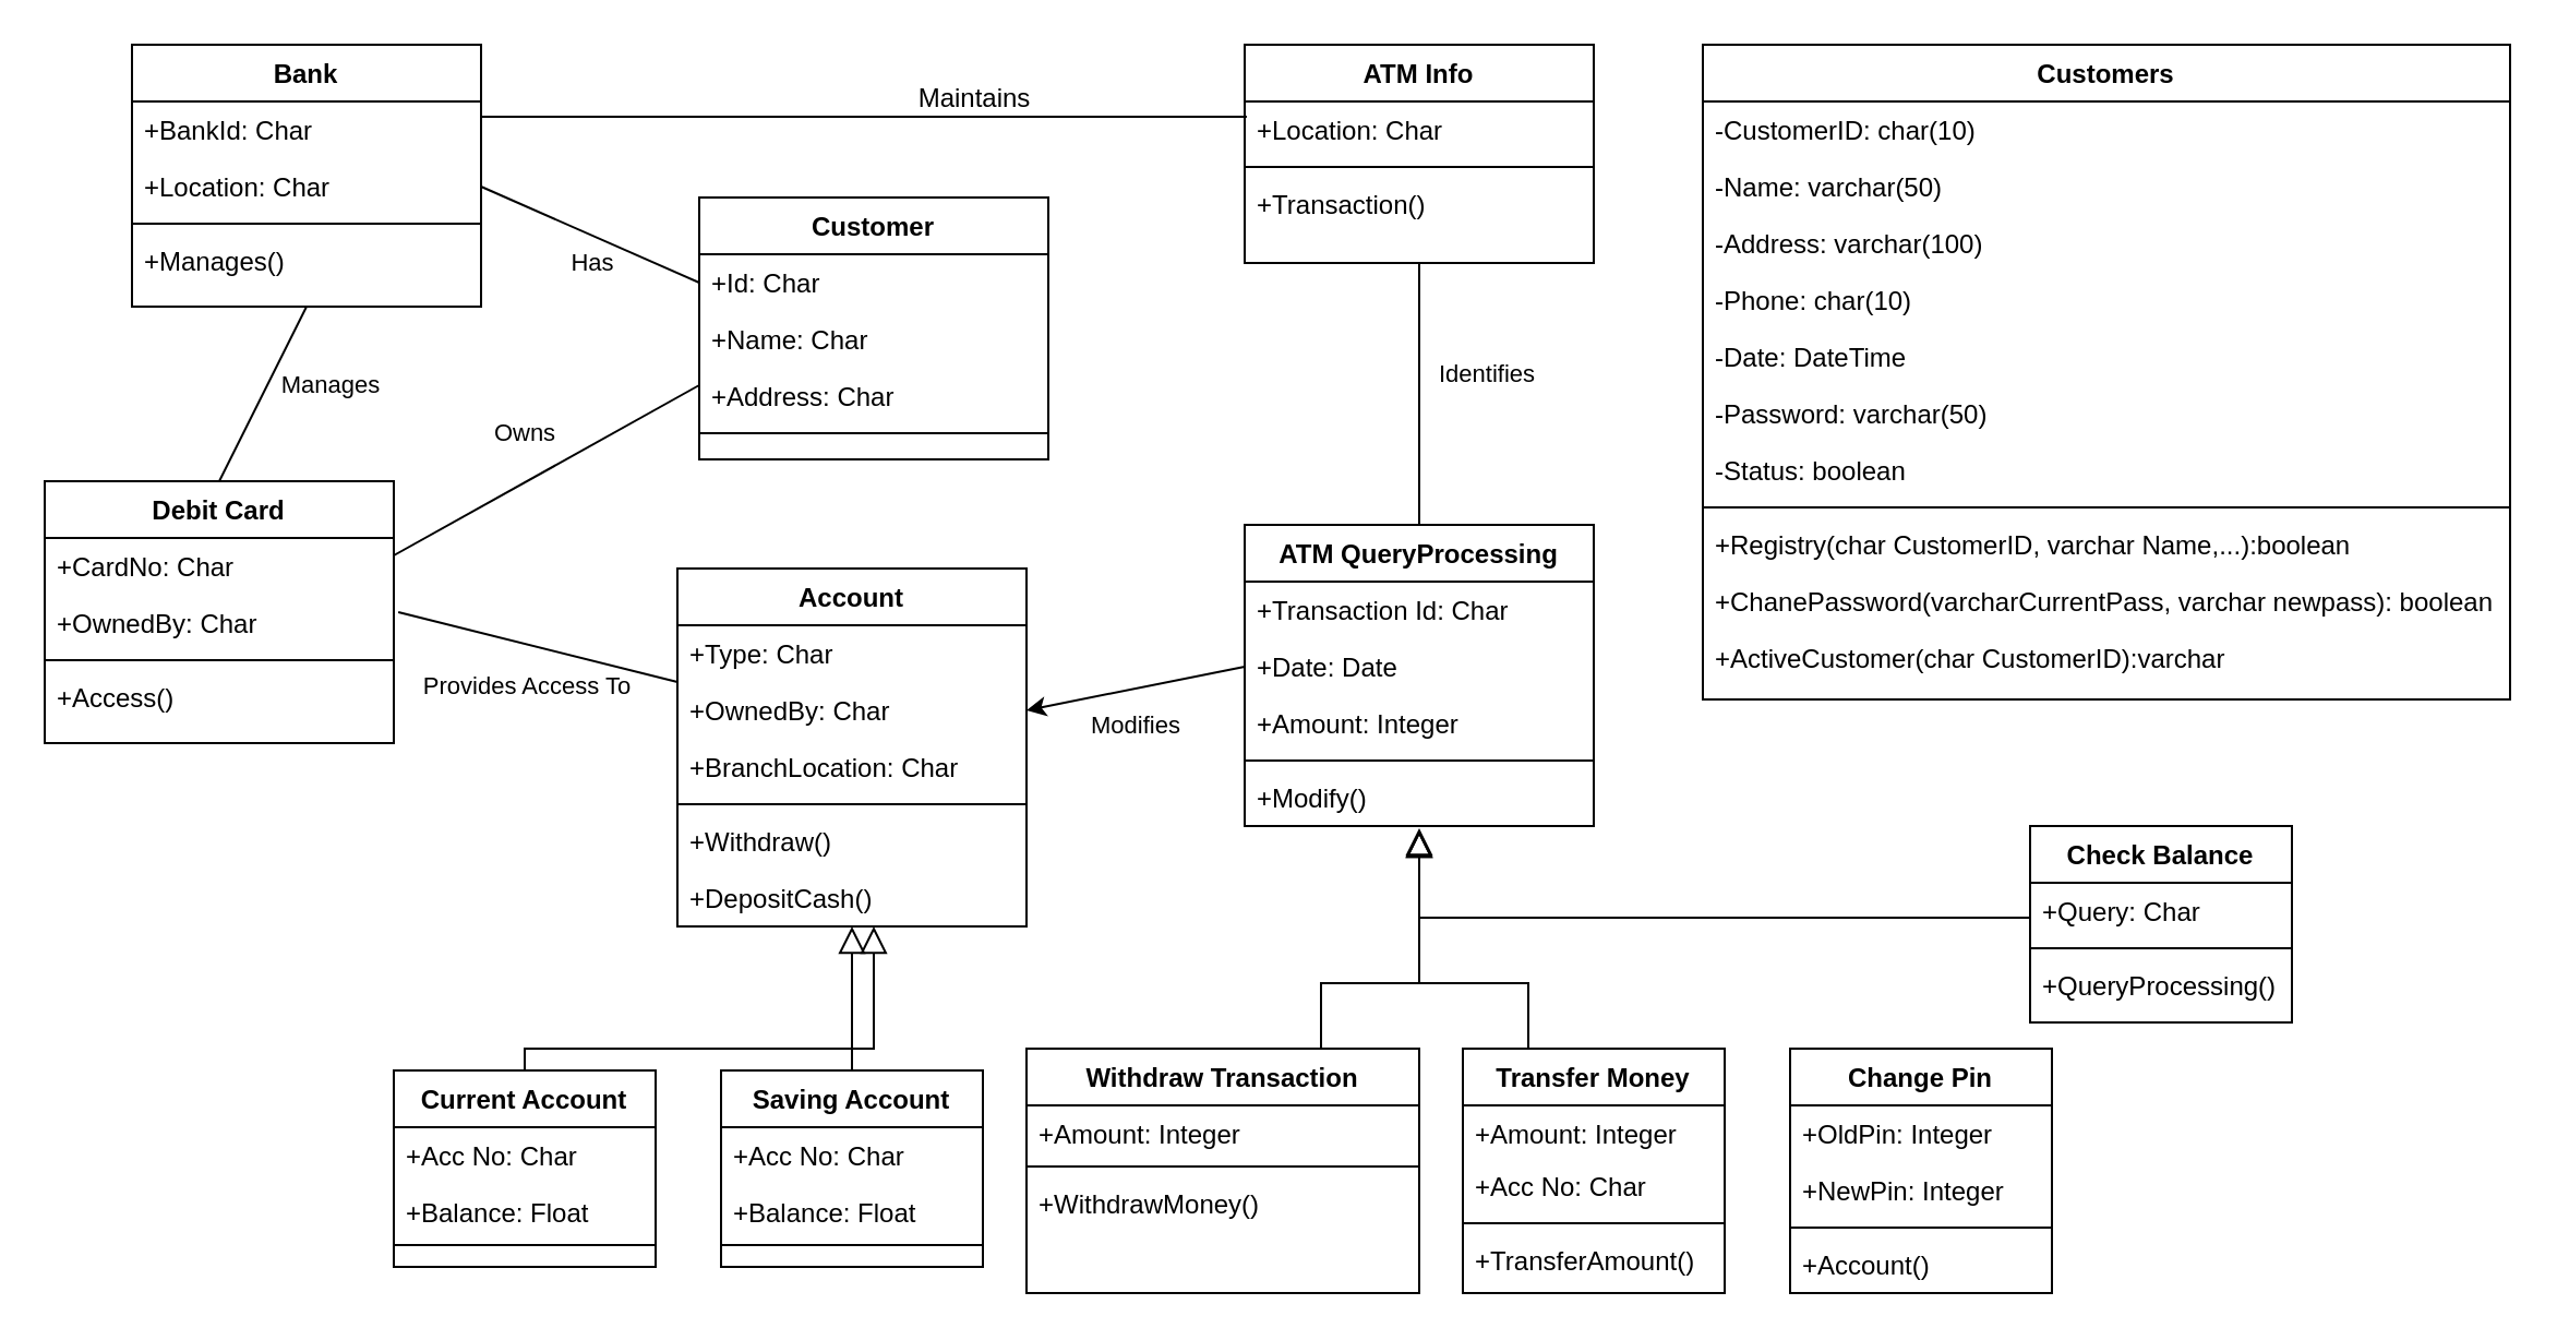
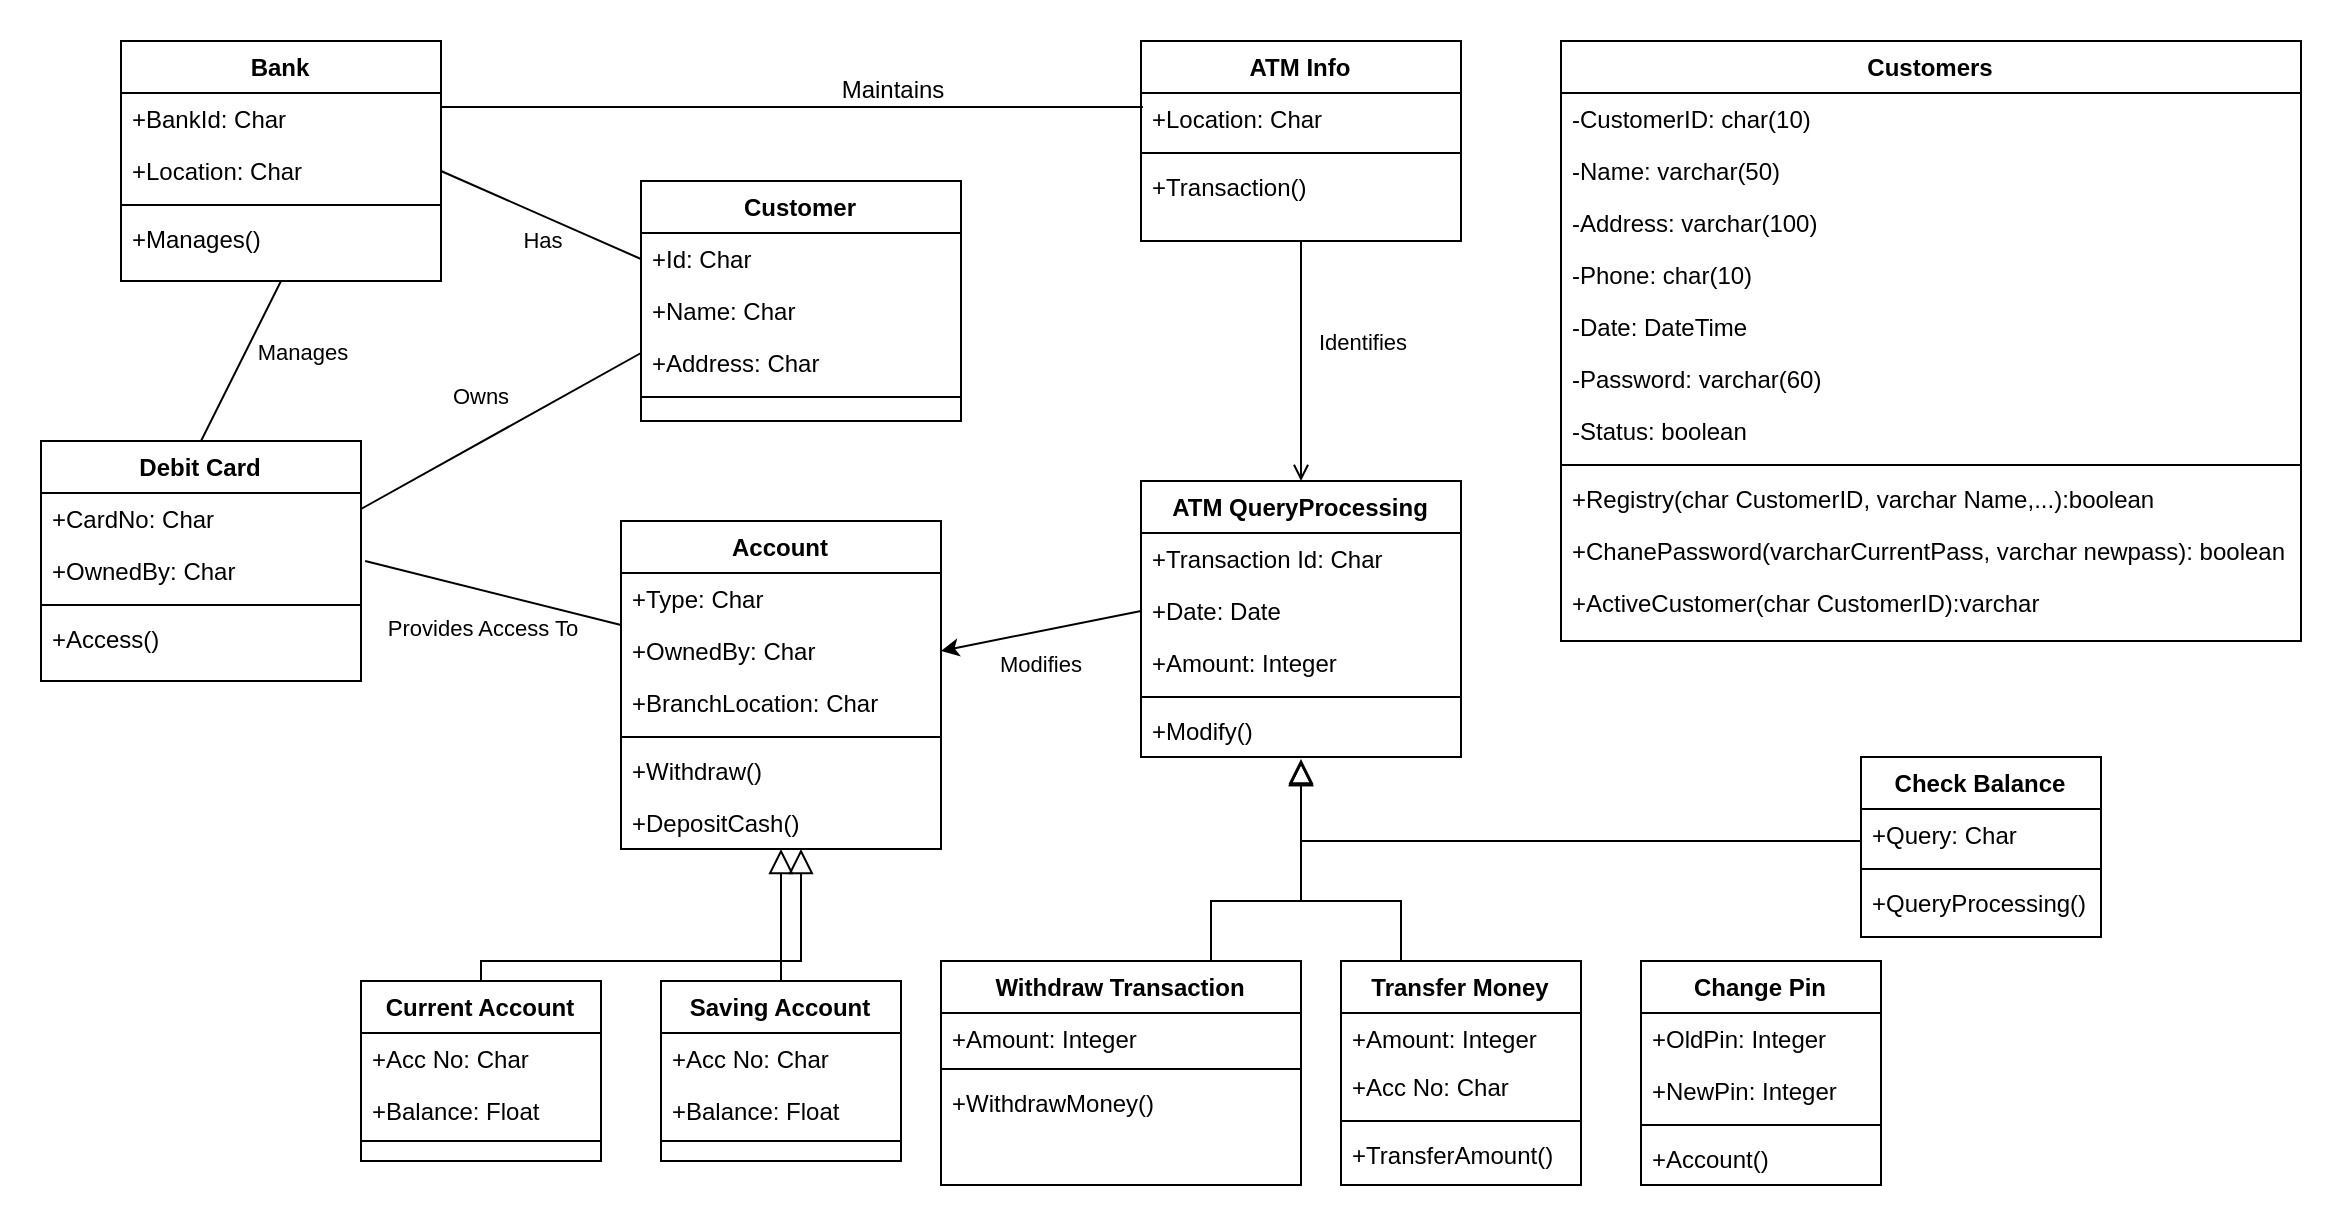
- <mxCell id="18" value="-Password: varchar(50)" style="text;align=left;verticalAlign=top;spacingLeft=4;spacingRight=4;overflow=hidden;rotatable=0;points=[[0,0.5],[1,0.5]];portConstraint=eastwest;rounded=0;shadow=0;html=0;" vertex="1" parent="12"><mxGeometry y="156" width="370" height="26" as="geometry" /></mxCell>
+ <mxCell id="18" value="-Password: varchar(60)" style="text;align=left;verticalAlign=top;spacingLeft=4;spacingRight=4;overflow=hidden;rotatable=0;points=[[0,0.5],[1,0.5]];portConstraint=eastwest;rounded=0;shadow=0;html=0;" vertex="1" parent="12"><mxGeometry y="156" width="370" height="26" as="geometry" /></mxCell>
- <mxCell id="36" value="" style="endArrow=none;shadow=0;strokeWidth=1;rounded=0;endFill=0;edgeStyle=elbowEdgeStyle;elbow=vertical;entryX=0.5;entryY=0;entryDx=0;entryDy=0;exitX=0.5;exitY=1;exitDx=0;exitDy=0;" edge="1" parent="1" source="26" target="30"><mxGeometry x="0.5" y="41" relative="1" as="geometry"><mxPoint x="480" y="140.01" as="sourcePoint" /><mxPoint x="600.96" y="140.004" as="targetPoint" /><mxPoint x="-40" y="32" as="offset" /></mxGeometry></mxCell>
+ <mxCell id="36" value="" style="endArrow=open;shadow=0;strokeWidth=1;rounded=0;endFill=0;edgeStyle=elbowEdgeStyle;elbow=vertical;entryX=0.5;entryY=0;entryDx=0;entryDy=0;exitX=0.5;exitY=1;exitDx=0;exitDy=0;" edge="1" parent="1" source="26" target="30"><mxGeometry x="0.5" y="41" relative="1" as="geometry"><mxPoint x="480" y="140.01" as="sourcePoint" /><mxPoint x="600.96" y="140.004" as="targetPoint" /><mxPoint x="-40" y="32" as="offset" /></mxGeometry></mxCell>
